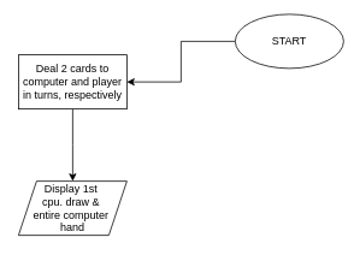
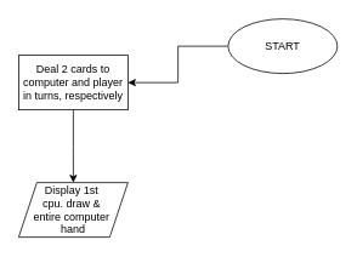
- <mxCell id="3" value="START" style="ellipse;whiteSpace=wrap;html=1;" vertex="1" parent="1"><mxGeometry x="260" y="15" width="120" height="60" as="geometry" /></mxCell>
+ <mxCell id="3" value="START" style="ellipse;whiteSpace=wrap;html=1;" vertex="1" parent="1"><mxGeometry x="250" y="20" width="120" height="60" as="geometry" /></mxCell>
